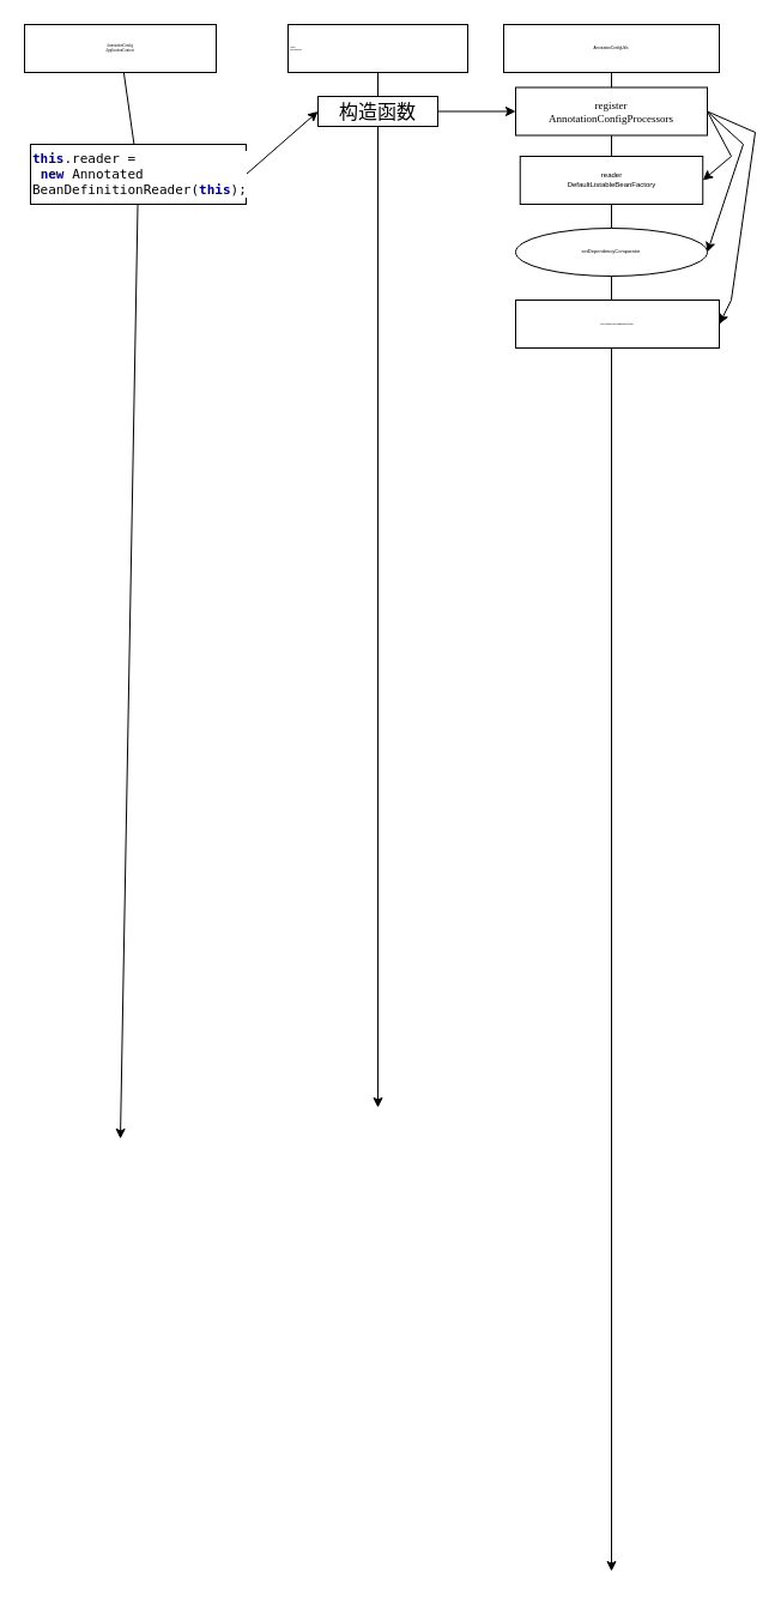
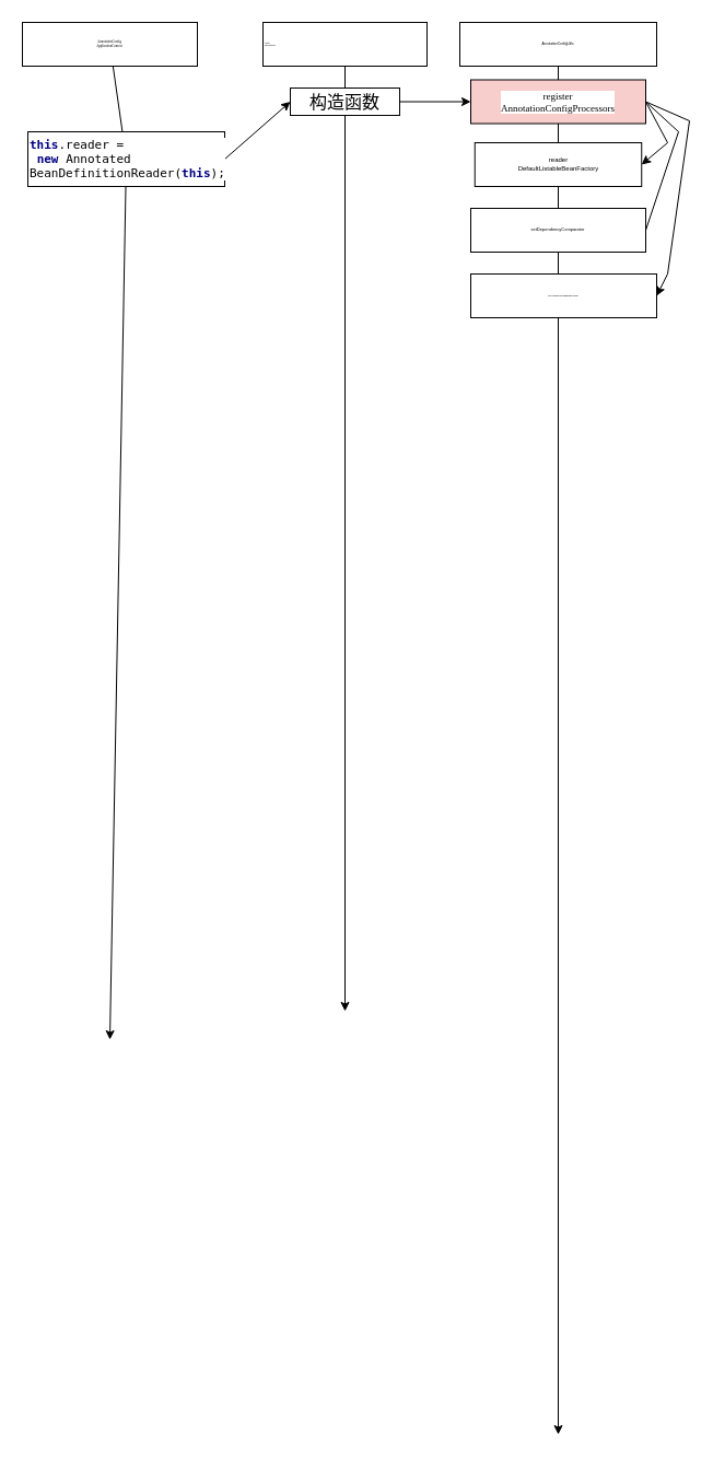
- <mxCell id="17" value="&lt;div style=&quot;background-color: rgb(255 , 255 , 255) ; font-size: 9px&quot;&gt;&lt;font style=&quot;font-size: 9px&quot;&gt;register&lt;/font&gt;&lt;/div&gt;&lt;div style=&quot;background-color: rgb(255 , 255 , 255) ; font-size: 9px&quot;&gt;AnnotationConfigProcessors&lt;/div&gt;" style="rounded=0;whiteSpace=wrap;html=1;fontFamily=Tahoma;fontSize=9;align=center;verticalAlign=middle;" vertex="1" parent="1"><mxGeometry x="430" y="72.5" width="160" height="40" as="geometry" /></mxCell>
+ <mxCell id="17" value="&lt;div style=&quot;background-color: rgb(255 , 255 , 255) ; font-size: 9px&quot;&gt;&lt;font style=&quot;font-size: 9px&quot;&gt;register&lt;/font&gt;&lt;/div&gt;&lt;div style=&quot;background-color: rgb(255 , 255 , 255) ; font-size: 9px&quot;&gt;AnnotationConfigProcessors&lt;/div&gt;" style="rounded=0;whiteSpace=wrap;html=1;fontFamily=Tahoma;fontSize=9;align=center;verticalAlign=middle;fillColor=#f8cecc;" vertex="1" parent="1"><mxGeometry x="430" y="72.5" width="160" height="40" as="geometry" /></mxCell>
- <mxCell id="15" style="edgeStyle=none;rounded=0;orthogonalLoop=1;jettySize=auto;html=1;exitX=1;exitY=0.5;exitDx=0;exitDy=0;entryX=1;entryY=0.5;entryDx=0;entryDy=0;fontFamily=Helvetica;fontSize=2;" edge="1" parent="1" source="17" target="21"><mxGeometry relative="1" as="geometry"><Array as="points"><mxPoint x="620" y="120" /></Array></mxGeometry></mxCell>
+ <mxCell id="15" style="edgeStyle=none;rounded=0;orthogonalLoop=1;jettySize=auto;html=1;exitX=1;exitY=0.5;exitDx=0;exitDy=0;entryX=1;entryY=0.5;entryDx=0;entryDy=0;fontFamily=Helvetica;fontSize=2;endArrow=none;" edge="1" parent="1" source="17" target="21"><mxGeometry relative="1" as="geometry"><Array as="points"><mxPoint x="620" y="120" /></Array></mxGeometry></mxCell>
- <mxCell id="21" value="&lt;div style=&quot;background-color: rgb(255, 255, 255); font-size: 4px;&quot;&gt;setDependencyComparator&lt;/div&gt;" style="ellipse;whiteSpace=wrap;html=1;fontFamily=Helvetica;fontSize=4;align=center;verticalAlign=middle;" vertex="1" parent="1"><mxGeometry x="430" y="190" width="160" height="40" as="geometry" /></mxCell>
+ <mxCell id="21" value="&lt;div style=&quot;background-color: rgb(255, 255, 255); font-size: 4px;&quot;&gt;setDependencyComparator&lt;/div&gt;" style="rounded=0;whiteSpace=wrap;html=1;fontFamily=Helvetica;fontSize=4;align=center;verticalAlign=middle;" vertex="1" parent="1"><mxGeometry x="430" y="190" width="160" height="40" as="geometry" /></mxCell>
